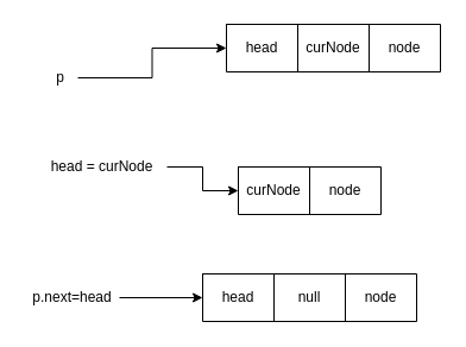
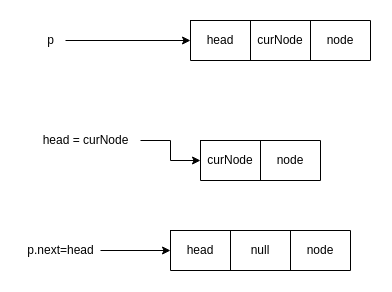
- <mxCell id="16" value="p" style="text;html=1;align=center;verticalAlign=middle;resizable=0;points=[];autosize=1;strokeColor=none;fillColor=none;" vertex="1" parent="1"><mxGeometry x="35" y="50" width="30" height="30" as="geometry" /></mxCell>
+ <mxCell id="16" value="p" style="text;html=1;align=center;verticalAlign=middle;resizable=0;points=[];autosize=1;strokeColor=none;fillColor=none;" vertex="1" parent="1"><mxGeometry x="35" y="25" width="30" height="30" as="geometry" /></mxCell>
